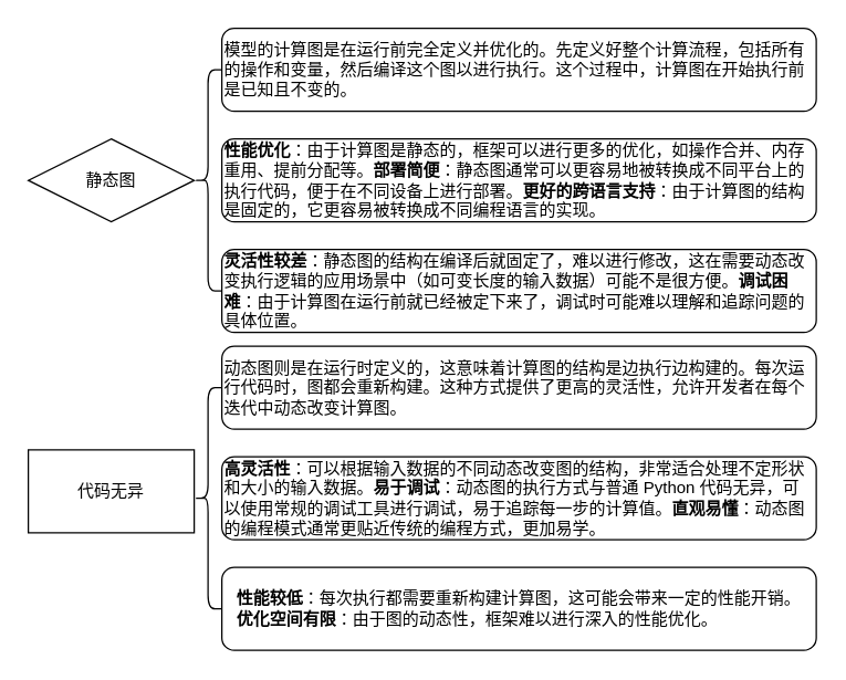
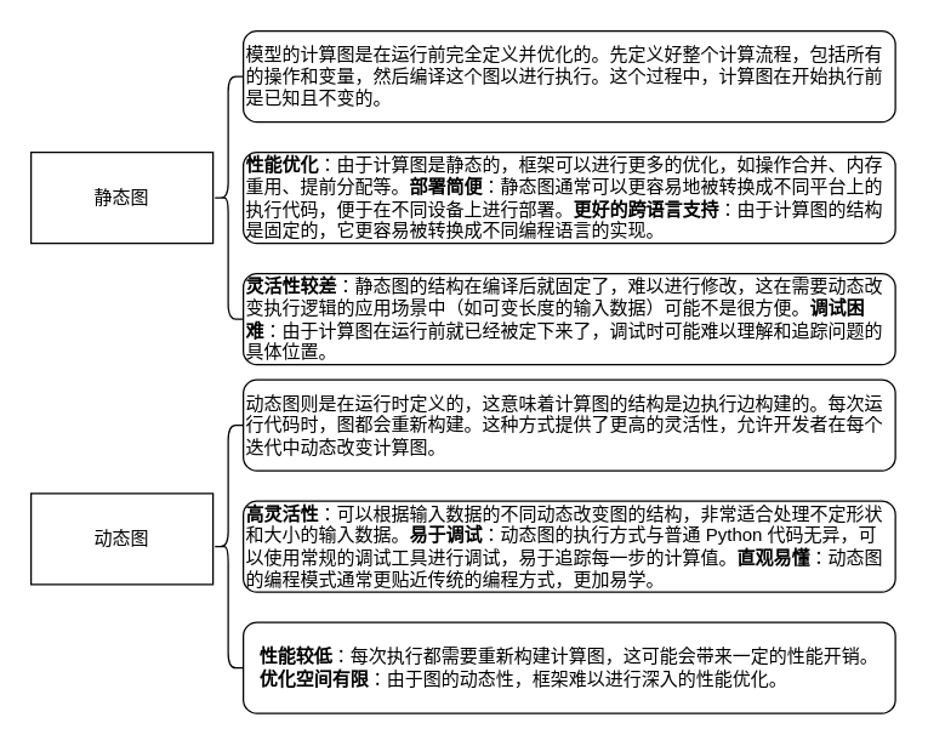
- <mxCell id="2" value="静态图" style="rhombus;whiteSpace=wrap;html=1;" vertex="1" parent="1"><mxGeometry x="20" y="100" width="120" height="60" as="geometry" /></mxCell>
+ <mxCell id="2" value="静态图" style="rounded=0;whiteSpace=wrap;html=1;" vertex="1" parent="1"><mxGeometry x="20" y="100" width="120" height="60" as="geometry" /></mxCell>
- <mxCell id="6" value="代码无异" style="rounded=0;whiteSpace=wrap;html=1;" vertex="1" parent="1"><mxGeometry x="20" y="325" width="120" height="60" as="geometry" /></mxCell>
+ <mxCell id="6" value="动态图" style="rounded=0;whiteSpace=wrap;html=1;" vertex="1" parent="1"><mxGeometry x="20" y="325" width="120" height="60" as="geometry" /></mxCell>
